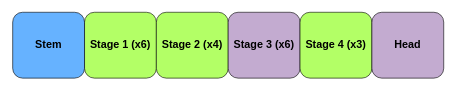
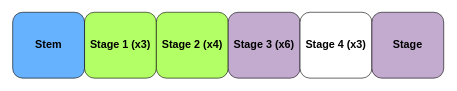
- <mxCell id="2" value="&lt;b&gt;&lt;font style=&quot;font-size: 18px;&quot;&gt;Stage 1 (x6)&lt;/font&gt;&lt;/b&gt;" style="rounded=1;whiteSpace=wrap;html=1;fillColor=#B3FF66;" vertex="1" parent="1"><mxGeometry x="140" y="20" width="120" height="110" as="geometry" /></mxCell>
+ <mxCell id="2" value="&lt;b&gt;&lt;font style=&quot;font-size: 18px;&quot;&gt;Stage 1 (x3)&lt;/font&gt;&lt;/b&gt;" style="rounded=1;whiteSpace=wrap;html=1;fillColor=#B3FF66;" vertex="1" parent="1"><mxGeometry x="140" y="20" width="120" height="110" as="geometry" /></mxCell>
- <mxCell id="5" value="&lt;b&gt;&lt;font style=&quot;font-size: 18px;&quot;&gt;Stage 4 (x3)&lt;/font&gt;&lt;/b&gt;" style="rounded=1;whiteSpace=wrap;html=1;fillColor=#B3FF66;" vertex="1" parent="1"><mxGeometry x="500" y="20" width="120" height="110" as="geometry" /></mxCell>
+ <mxCell id="5" value="&lt;b&gt;&lt;font style=&quot;font-size: 18px;&quot;&gt;Stage 4 (x3)&lt;/font&gt;&lt;/b&gt;" style="rounded=1;whiteSpace=wrap;html=1;fillColor=#ffffff;" vertex="1" parent="1"><mxGeometry x="500" y="20" width="120" height="110" as="geometry" /></mxCell>
- <mxCell id="7" value="&lt;b&gt;&lt;font style=&quot;font-size: 18px;&quot;&gt;Head&lt;/font&gt;&lt;/b&gt;" style="rounded=1;whiteSpace=wrap;html=1;fillColor=#C3ABD0;" vertex="1" parent="1"><mxGeometry x="620" y="20" width="120" height="110" as="geometry" /></mxCell>
+ <mxCell id="7" value="&lt;b&gt;&lt;font style=&quot;font-size: 18px;&quot;&gt;Stage&lt;/font&gt;&lt;/b&gt;" style="rounded=1;whiteSpace=wrap;html=1;fillColor=#C3ABD0;" vertex="1" parent="1"><mxGeometry x="620" y="20" width="120" height="110" as="geometry" /></mxCell>
